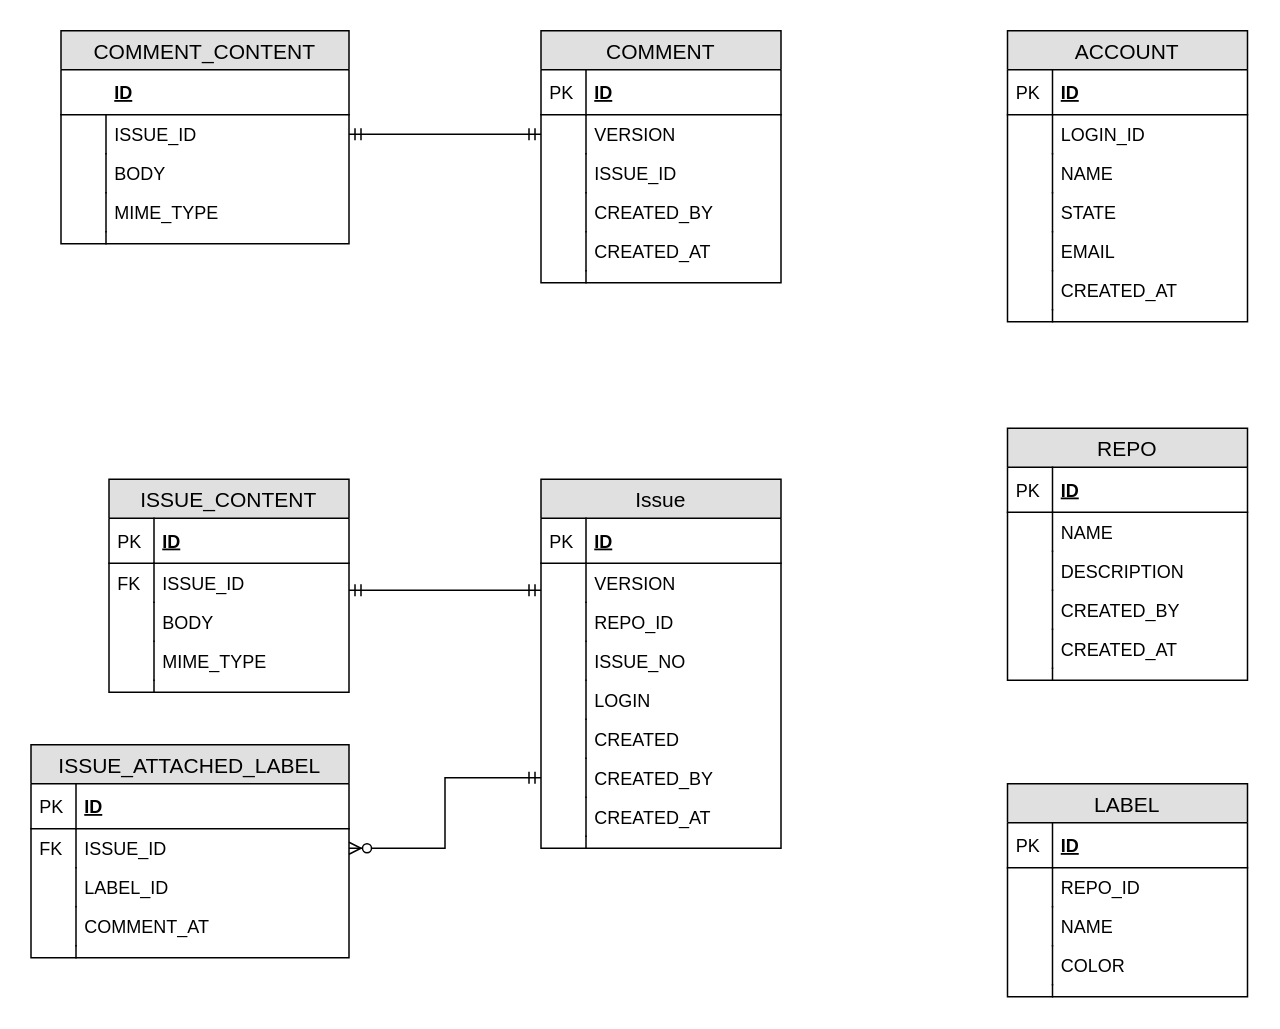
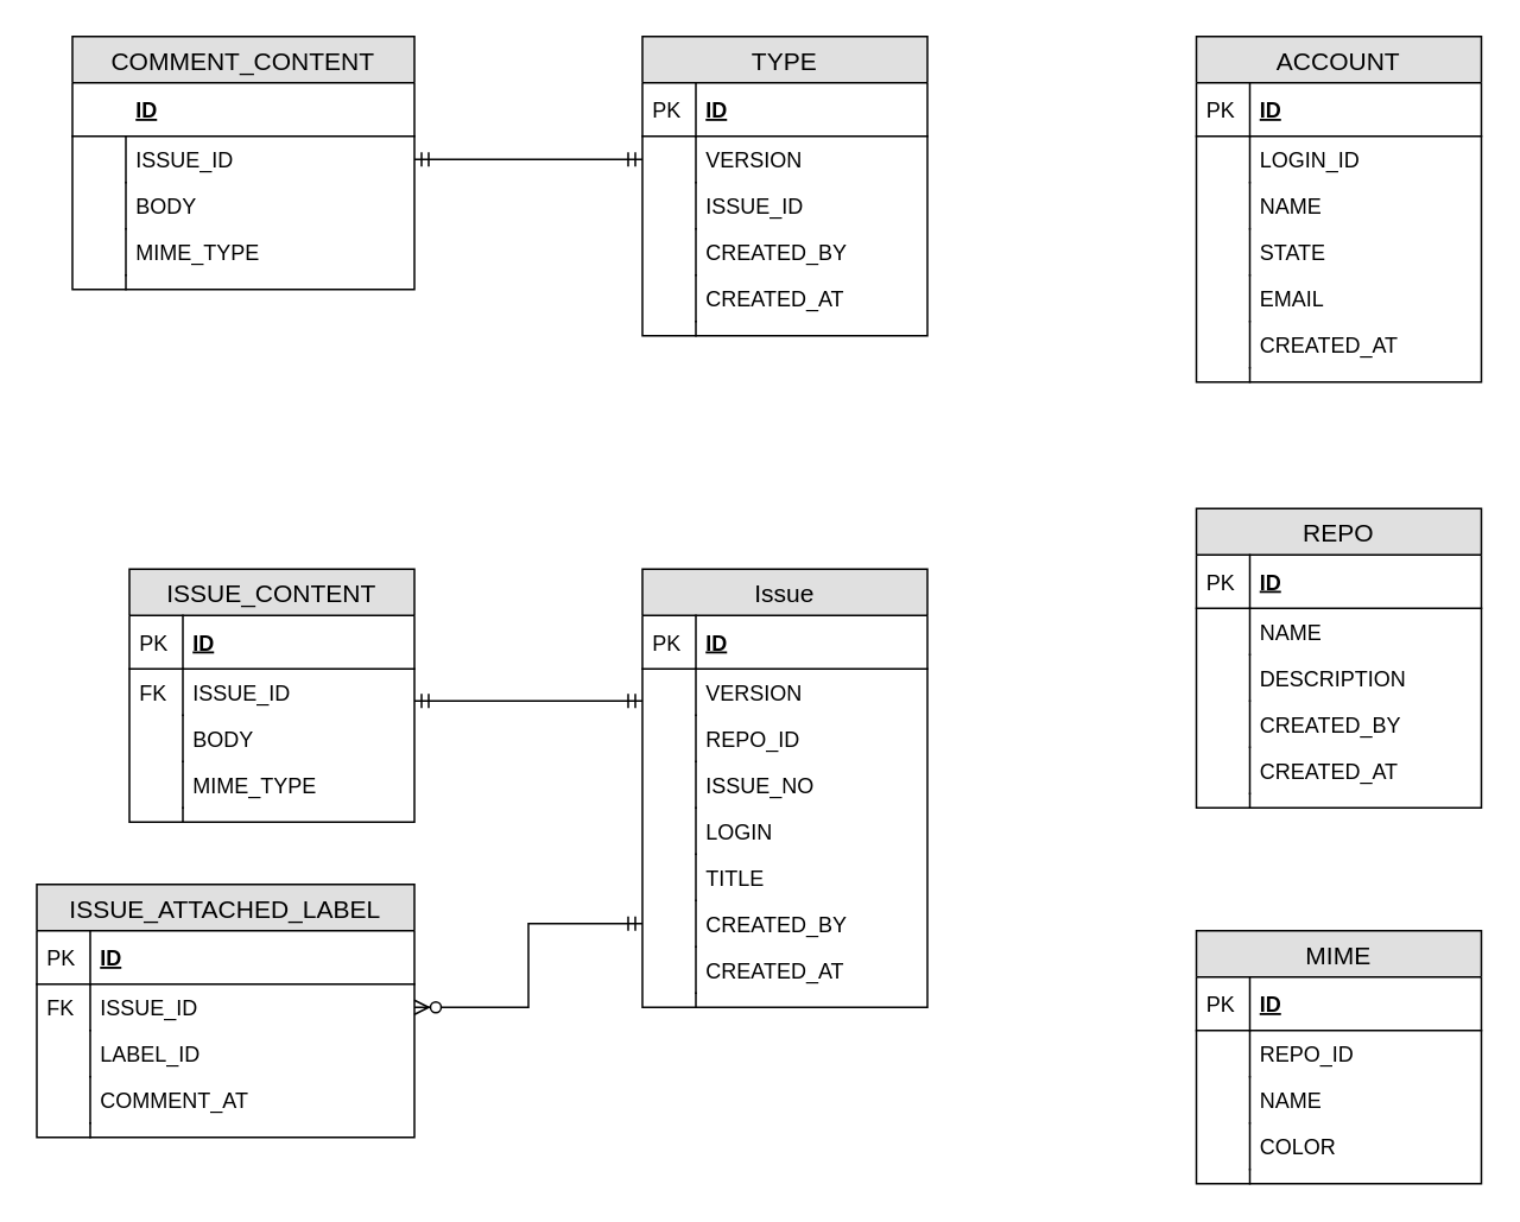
- <mxCell id="43" value="COMMENT" style="swimlane;fontStyle=0;childLayout=stackLayout;horizontal=1;startSize=26;fillColor=#e0e0e0;horizontalStack=0;resizeParent=1;resizeParentMax=0;resizeLast=0;collapsible=1;marginBottom=0;swimlaneFillColor=#ffffff;align=center;fontSize=14;" vertex="1" parent="1"><mxGeometry x="360" y="20" width="160" height="168" as="geometry" /></mxCell>
+ <mxCell id="43" value="TYPE" style="swimlane;fontStyle=0;childLayout=stackLayout;horizontal=1;startSize=26;fillColor=#e0e0e0;horizontalStack=0;resizeParent=1;resizeParentMax=0;resizeLast=0;collapsible=1;marginBottom=0;swimlaneFillColor=#ffffff;align=center;fontSize=14;" vertex="1" parent="1"><mxGeometry x="360" y="20" width="160" height="168" as="geometry" /></mxCell>
- <mxCell id="13" value="CREATED" style="shape=partialRectangle;top=0;left=0;right=0;bottom=0;align=left;verticalAlign=top;fillColor=none;spacingLeft=34;spacingRight=4;overflow=hidden;rotatable=0;points=[[0,0.5],[1,0.5]];portConstraint=eastwest;dropTarget=0;fontSize=12;" vertex="1" parent="2"><mxGeometry y="160" width="160" height="26" as="geometry" /></mxCell>
+ <mxCell id="13" value="TITLE" style="shape=partialRectangle;top=0;left=0;right=0;bottom=0;align=left;verticalAlign=top;fillColor=none;spacingLeft=34;spacingRight=4;overflow=hidden;rotatable=0;points=[[0,0.5],[1,0.5]];portConstraint=eastwest;dropTarget=0;fontSize=12;" vertex="1" parent="2"><mxGeometry y="160" width="160" height="26" as="geometry" /></mxCell>
- <mxCell id="94" value="LABEL" style="swimlane;fontStyle=0;childLayout=stackLayout;horizontal=1;startSize=26;fillColor=#e0e0e0;horizontalStack=0;resizeParent=1;resizeParentMax=0;resizeLast=0;collapsible=1;marginBottom=0;swimlaneFillColor=#ffffff;align=center;fontSize=14;" vertex="1" parent="1"><mxGeometry x="671" y="522" width="160" height="142" as="geometry" /></mxCell>
+ <mxCell id="94" value="MIME" style="swimlane;fontStyle=0;childLayout=stackLayout;horizontal=1;startSize=26;fillColor=#e0e0e0;horizontalStack=0;resizeParent=1;resizeParentMax=0;resizeLast=0;collapsible=1;marginBottom=0;swimlaneFillColor=#ffffff;align=center;fontSize=14;" vertex="1" parent="1"><mxGeometry x="671" y="522" width="160" height="142" as="geometry" /></mxCell>
